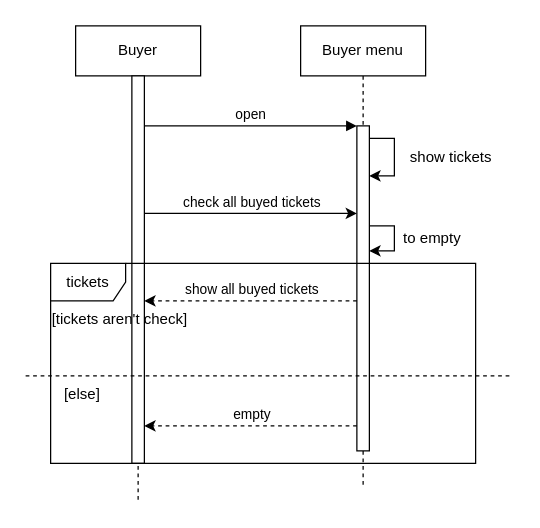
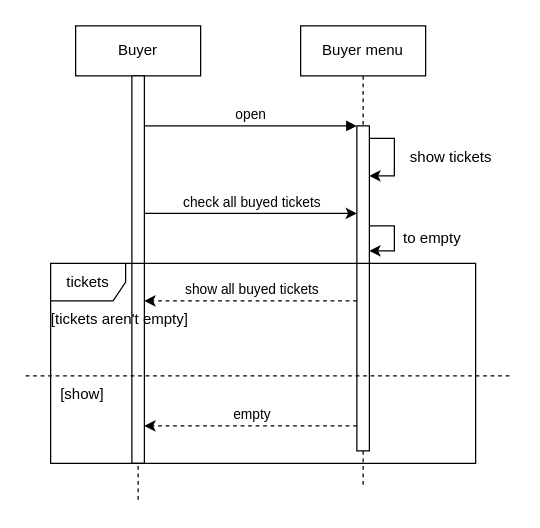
- <mxCell id="14" value="[tickets aren't check]" style="text;html=1;align=center;verticalAlign=middle;resizable=0;points=[];autosize=1;strokeColor=none;fillColor=none;" vertex="1" parent="1"><mxGeometry x="30" y="240" width="130" height="30" as="geometry" /></mxCell>
+ <mxCell id="14" value="[tickets aren't empty]" style="text;html=1;align=center;verticalAlign=middle;resizable=0;points=[];autosize=1;strokeColor=none;fillColor=none;" vertex="1" parent="1"><mxGeometry x="30" y="240" width="130" height="30" as="geometry" /></mxCell>
- <mxCell id="18" value="[else]" style="text;html=1;align=center;verticalAlign=middle;resizable=0;points=[];autosize=1;strokeColor=none;fillColor=none;" vertex="1" parent="1"><mxGeometry x="40" y="300" width="50" height="30" as="geometry" /></mxCell>
+ <mxCell id="18" value="[show]" style="text;html=1;align=center;verticalAlign=middle;resizable=0;points=[];autosize=1;strokeColor=none;fillColor=none;" vertex="1" parent="1"><mxGeometry x="40" y="300" width="50" height="30" as="geometry" /></mxCell>
